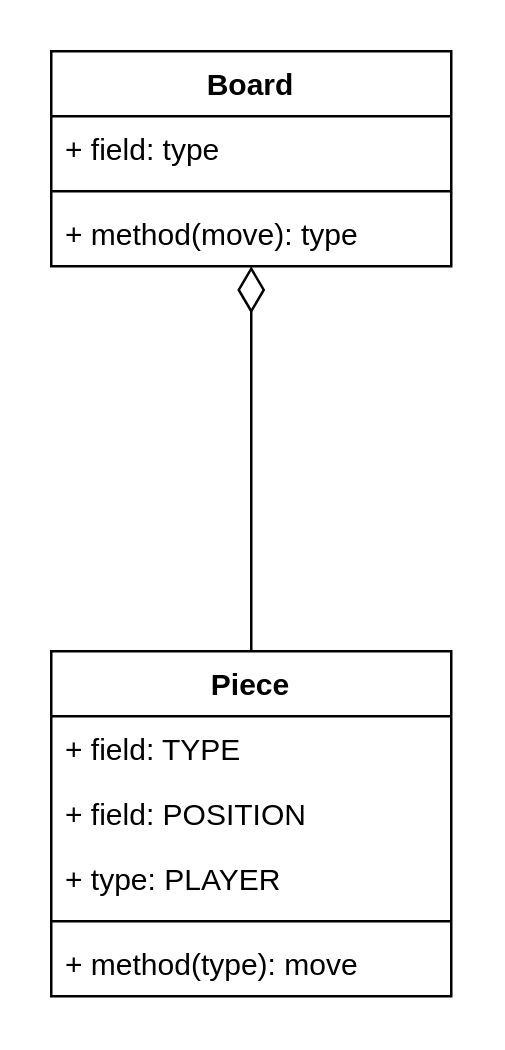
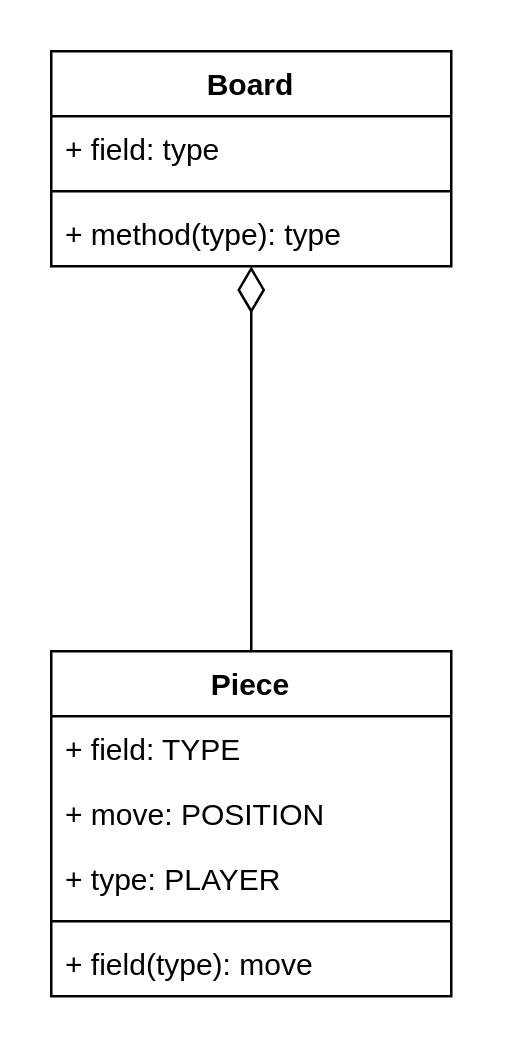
- <mxCell id="12" value="+ method(move): type" style="text;strokeColor=none;fillColor=none;align=left;verticalAlign=top;spacingLeft=4;spacingRight=4;overflow=hidden;rotatable=0;points=[[0,0.5],[1,0.5]];portConstraint=eastwest;" vertex="1" parent="9"><mxGeometry y="60" width="160" height="26" as="geometry" /></mxCell>
+ <mxCell id="12" value="+ method(type): type" style="text;strokeColor=none;fillColor=none;align=left;verticalAlign=top;spacingLeft=4;spacingRight=4;overflow=hidden;rotatable=0;points=[[0,0.5],[1,0.5]];portConstraint=eastwest;" vertex="1" parent="9"><mxGeometry y="60" width="160" height="26" as="geometry" /></mxCell>
- <mxCell id="4" value="+ field: POSITION" style="text;strokeColor=none;fillColor=none;align=left;verticalAlign=top;spacingLeft=4;spacingRight=4;overflow=hidden;rotatable=0;points=[[0,0.5],[1,0.5]];portConstraint=eastwest;" vertex="1" parent="2"><mxGeometry y="52" width="160" height="26" as="geometry" /></mxCell>
+ <mxCell id="4" value="+ move: POSITION" style="text;strokeColor=none;fillColor=none;align=left;verticalAlign=top;spacingLeft=4;spacingRight=4;overflow=hidden;rotatable=0;points=[[0,0.5],[1,0.5]];portConstraint=eastwest;" vertex="1" parent="2"><mxGeometry y="52" width="160" height="26" as="geometry" /></mxCell>
- <mxCell id="7" value="+ method(type): move" style="text;strokeColor=none;fillColor=none;align=left;verticalAlign=top;spacingLeft=4;spacingRight=4;overflow=hidden;rotatable=0;points=[[0,0.5],[1,0.5]];portConstraint=eastwest;" vertex="1" parent="2"><mxGeometry y="112" width="160" height="26" as="geometry" /></mxCell>
+ <mxCell id="7" value="+ field(type): move" style="text;strokeColor=none;fillColor=none;align=left;verticalAlign=top;spacingLeft=4;spacingRight=4;overflow=hidden;rotatable=0;points=[[0,0.5],[1,0.5]];portConstraint=eastwest;" vertex="1" parent="2"><mxGeometry y="112" width="160" height="26" as="geometry" /></mxCell>
